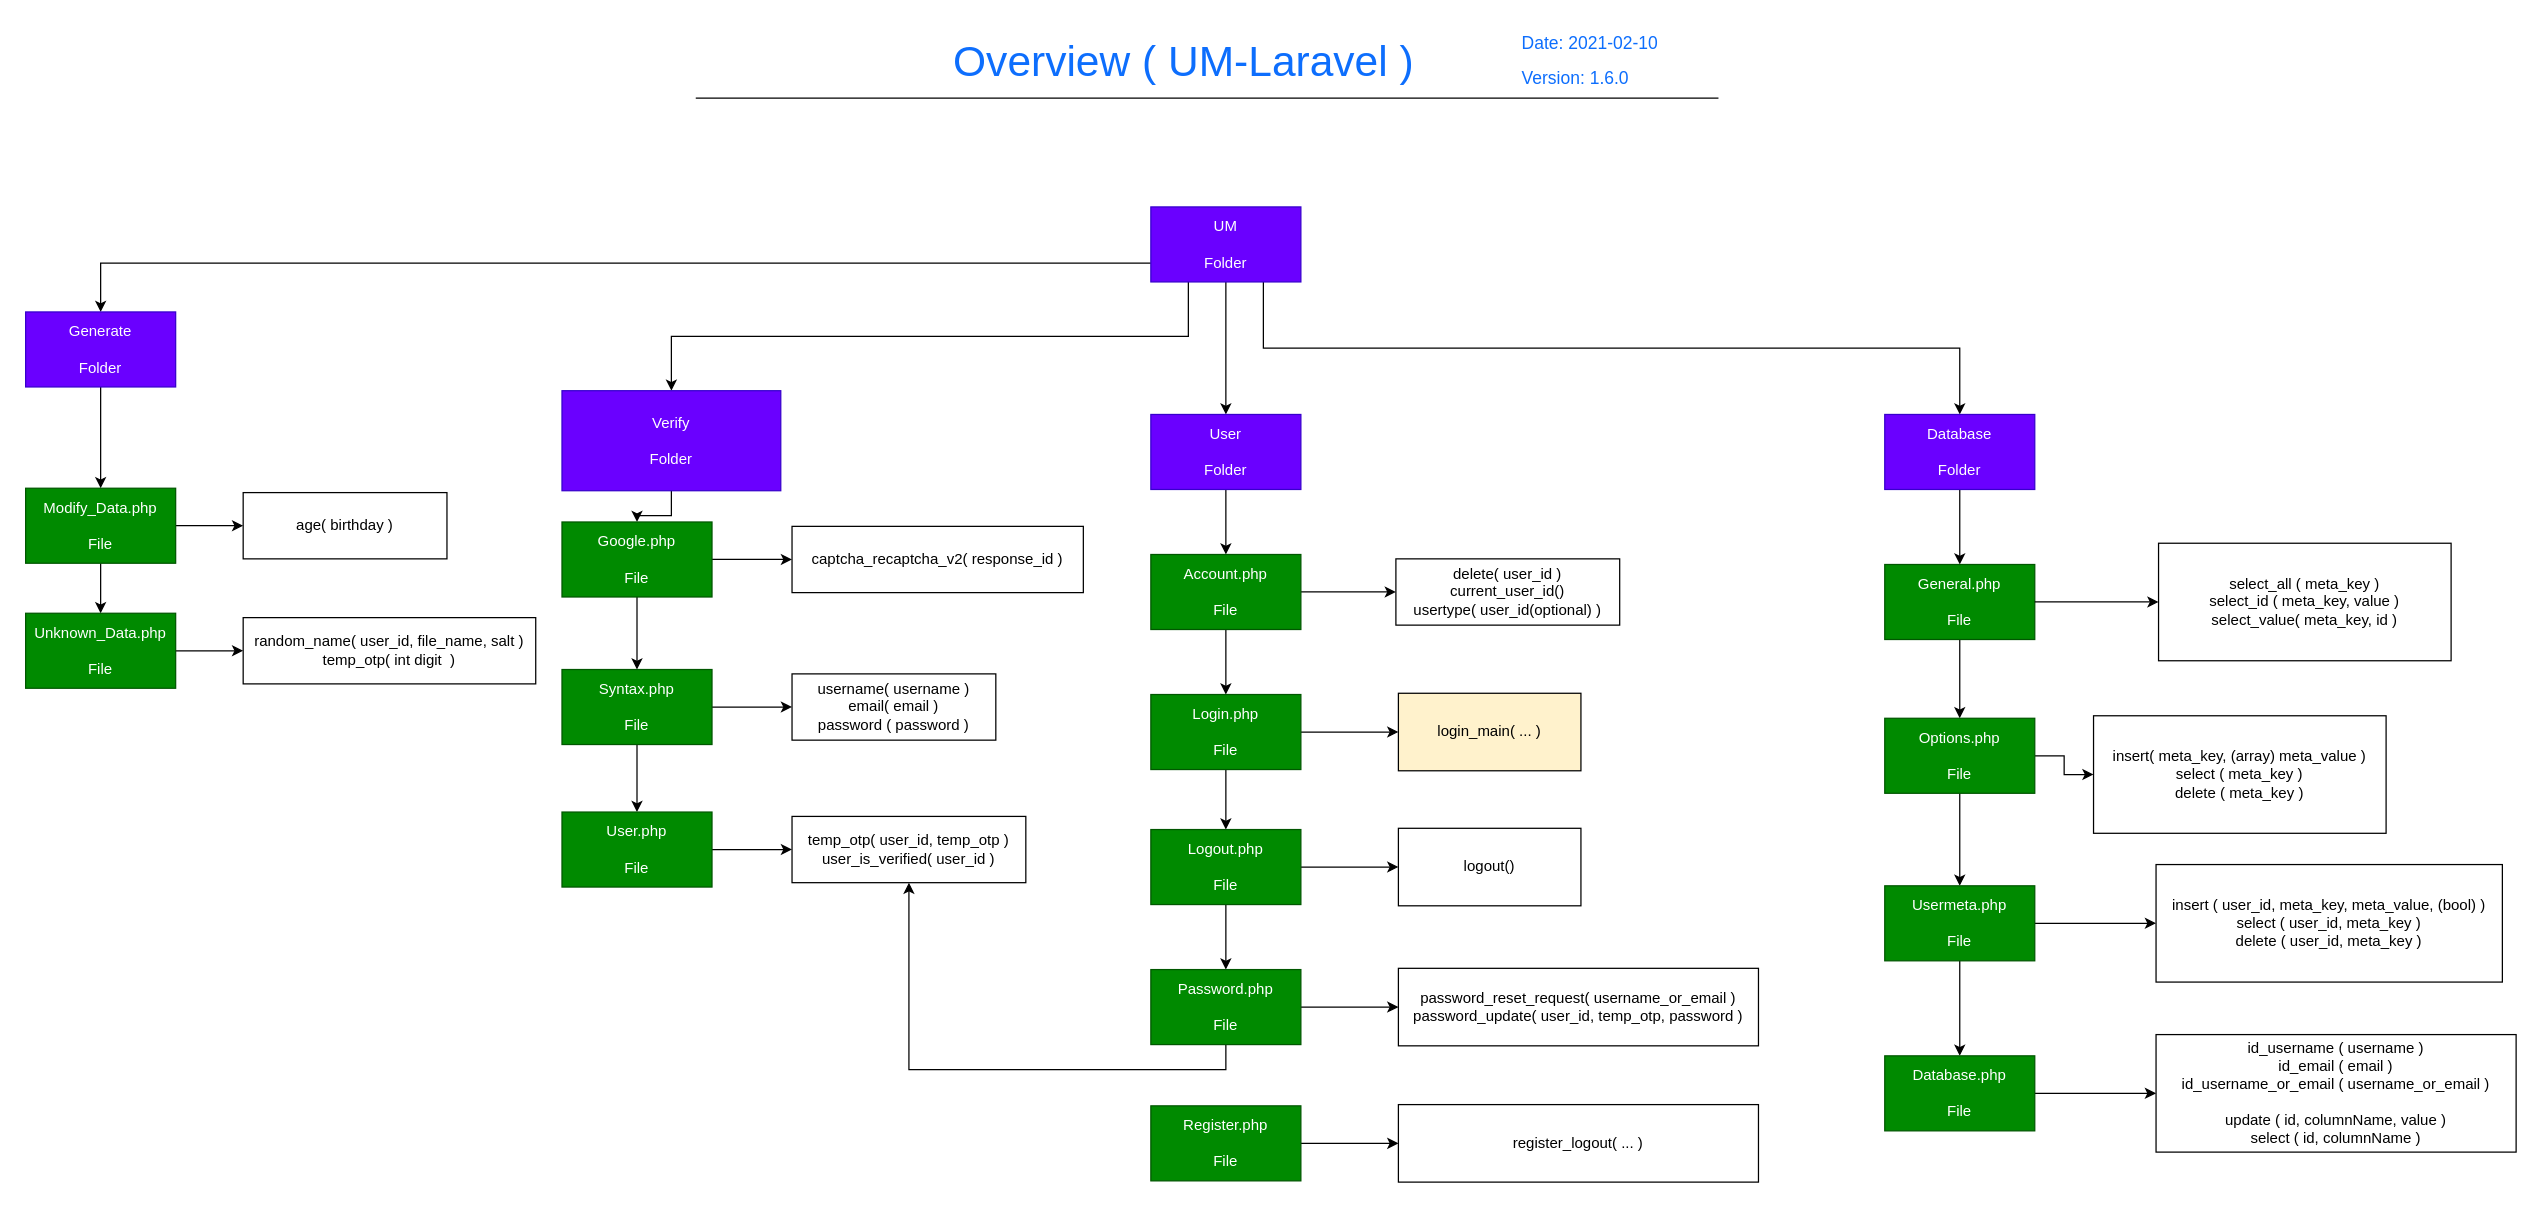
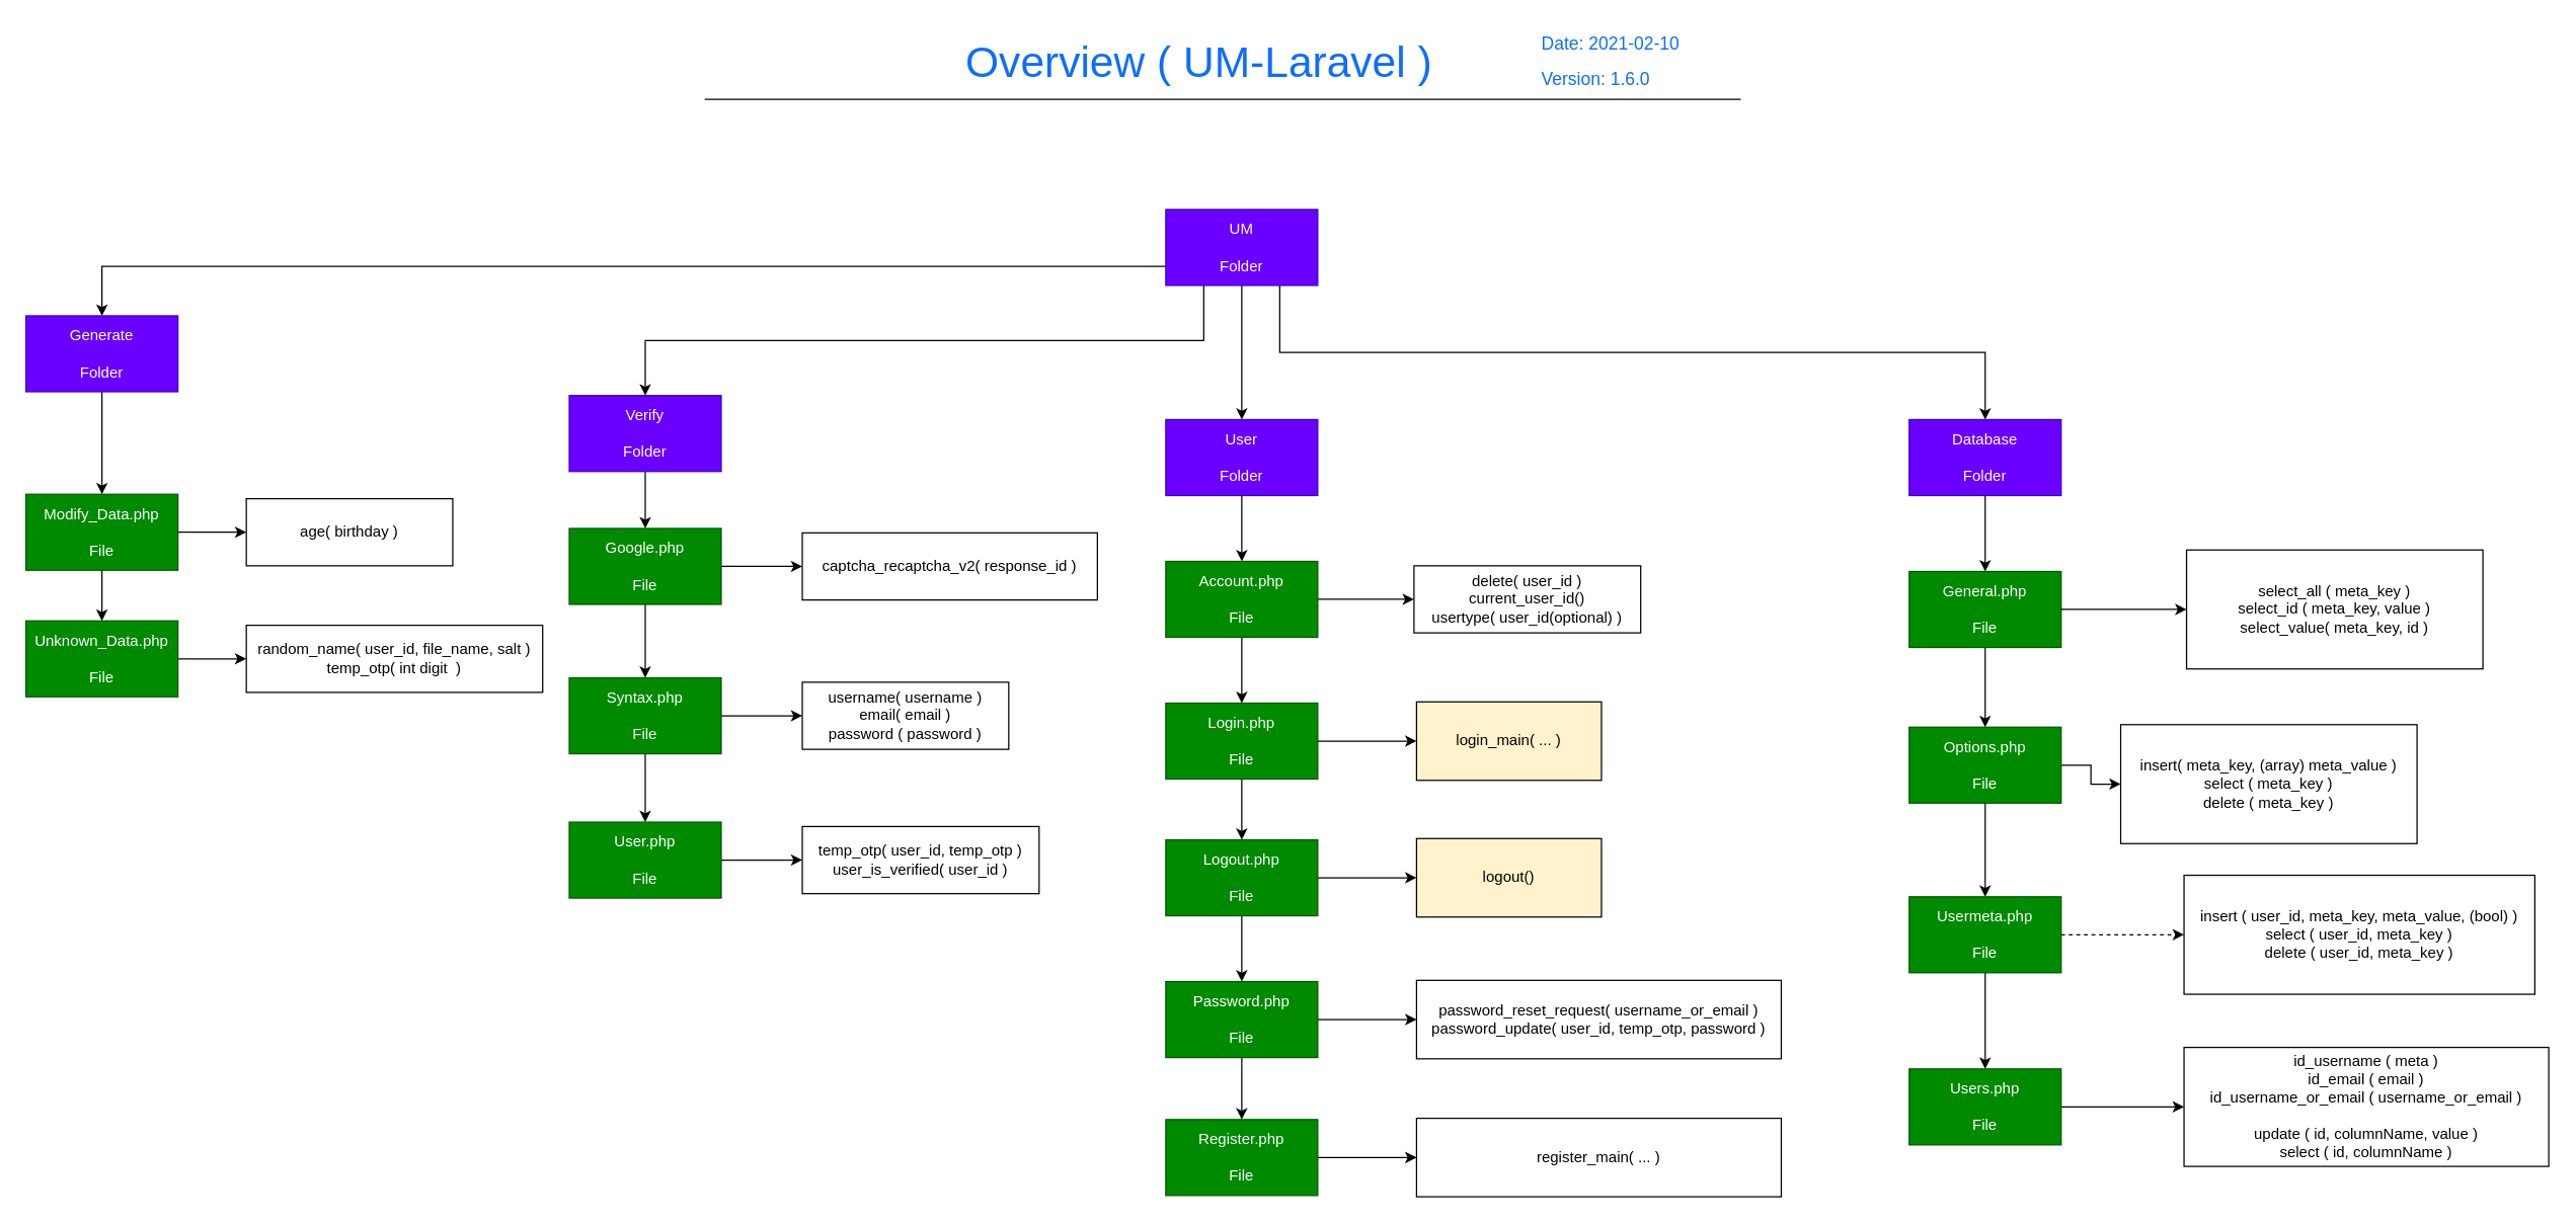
- <mxCell id="51" value="Verify&lt;br&gt;&lt;br&gt;Folder" style="rounded=0;whiteSpace=wrap;html=1;fillColor=#6a00ff;strokeColor=#3700CC;fontColor=#ffffff;container=0;imageHeight=24;imageWidth=24;arcSize=12;" parent="1" vertex="1"><mxGeometry x="449" y="312" width="175" height="80" as="geometry" /></mxCell>
+ <mxCell id="51" value="Verify&lt;br&gt;&lt;br&gt;Folder" style="rounded=0;whiteSpace=wrap;html=1;fillColor=#6a00ff;strokeColor=#3700CC;fontColor=#ffffff;container=0;imageHeight=24;imageWidth=24;arcSize=12;" parent="1" vertex="1"><mxGeometry x="449" y="312" width="120" height="60" as="geometry" /></mxCell>
- <mxCell id="42" value="logout()" style="rounded=0;whiteSpace=wrap;html=1;container=0;" parent="1" vertex="1"><mxGeometry x="1118" y="662" width="146" height="62" as="geometry" /></mxCell>
+ <mxCell id="42" value="logout()" style="rounded=0;whiteSpace=wrap;html=1;container=0;fillColor=#fff2cc;" parent="1" vertex="1"><mxGeometry x="1118" y="662" width="146" height="62" as="geometry" /></mxCell>
- <mxCell id="22" style="edgeStyle=orthogonalEdgeStyle;rounded=0;orthogonalLoop=1;jettySize=auto;html=1;exitX=1;exitY=0.5;exitDx=0;exitDy=0;" parent="1" source="24" target="25" edge="1"><mxGeometry relative="1" as="geometry" /></mxCell>
+ <mxCell id="22" style="edgeStyle=orthogonalEdgeStyle;rounded=0;orthogonalLoop=1;jettySize=auto;html=1;exitX=1;exitY=0.5;exitDx=0;exitDy=0;dashed=1;" parent="1" source="24" target="25" edge="1"><mxGeometry relative="1" as="geometry" /></mxCell>
- <mxCell id="44" style="edgeStyle=orthogonalEdgeStyle;rounded=0;orthogonalLoop=1;jettySize=auto;html=1;exitX=0.5;exitY=1;exitDx=0;exitDy=0;" parent="1" source="45" target="62" edge="1"><mxGeometry relative="1" as="geometry" /></mxCell>
+ <mxCell id="44" style="edgeStyle=orthogonalEdgeStyle;rounded=0;orthogonalLoop=1;jettySize=auto;html=1;exitX=0.5;exitY=1;exitDx=0;exitDy=0;" parent="1" source="45" target="48" edge="1"><mxGeometry relative="1" as="geometry" /></mxCell>
- <mxCell id="27" value="Database.php&lt;br&gt;&lt;br&gt;File" style="rounded=0;whiteSpace=wrap;html=1;fillColor=#008a00;strokeColor=#005700;fontColor=#ffffff;container=0;" parent="1" vertex="1"><mxGeometry x="1507" y="844" width="120" height="60" as="geometry" /></mxCell>
+ <mxCell id="27" value="Users.php&lt;br&gt;&lt;br&gt;File" style="rounded=0;whiteSpace=wrap;html=1;fillColor=#008a00;strokeColor=#005700;fontColor=#ffffff;container=0;" parent="1" vertex="1"><mxGeometry x="1507" y="844" width="120" height="60" as="geometry" /></mxCell>
- <mxCell id="28" value="id_username ( username )&lt;br&gt;id_email ( email )&lt;br&gt;id_username_or_email ( username_or_email )&lt;br&gt;&lt;br&gt;update ( id, columnName, value )&lt;br&gt;select ( id, columnName )" style="rounded=0;whiteSpace=wrap;html=1;container=0;" parent="1" vertex="1"><mxGeometry x="1724" y="827" width="288" height="94" as="geometry" /></mxCell>
+ <mxCell id="28" value="id_username ( meta )&lt;br&gt;id_email ( email )&lt;br&gt;id_username_or_email ( username_or_email )&lt;br&gt;&lt;br&gt;update ( id, columnName, value )&lt;br&gt;select ( id, columnName )" style="rounded=0;whiteSpace=wrap;html=1;container=0;" parent="1" vertex="1"><mxGeometry x="1724" y="827" width="288" height="94" as="geometry" /></mxCell>
- <mxCell id="49" value="register_logout( ... )" style="rounded=0;whiteSpace=wrap;html=1;container=0;" parent="1" vertex="1"><mxGeometry x="1118" y="883" width="288" height="62" as="geometry" /></mxCell>
+ <mxCell id="49" value="register_main( ... )" style="rounded=0;whiteSpace=wrap;html=1;container=0;" parent="1" vertex="1"><mxGeometry x="1118" y="883" width="288" height="62" as="geometry" /></mxCell>
